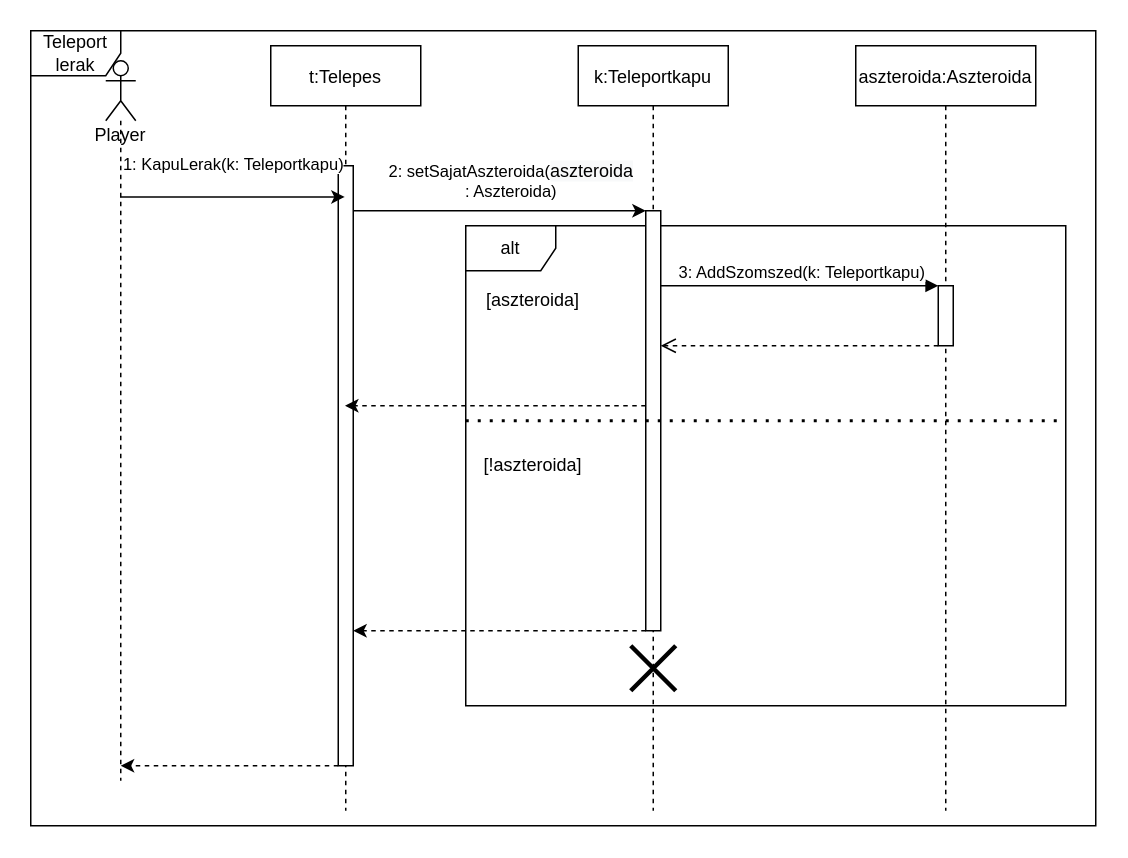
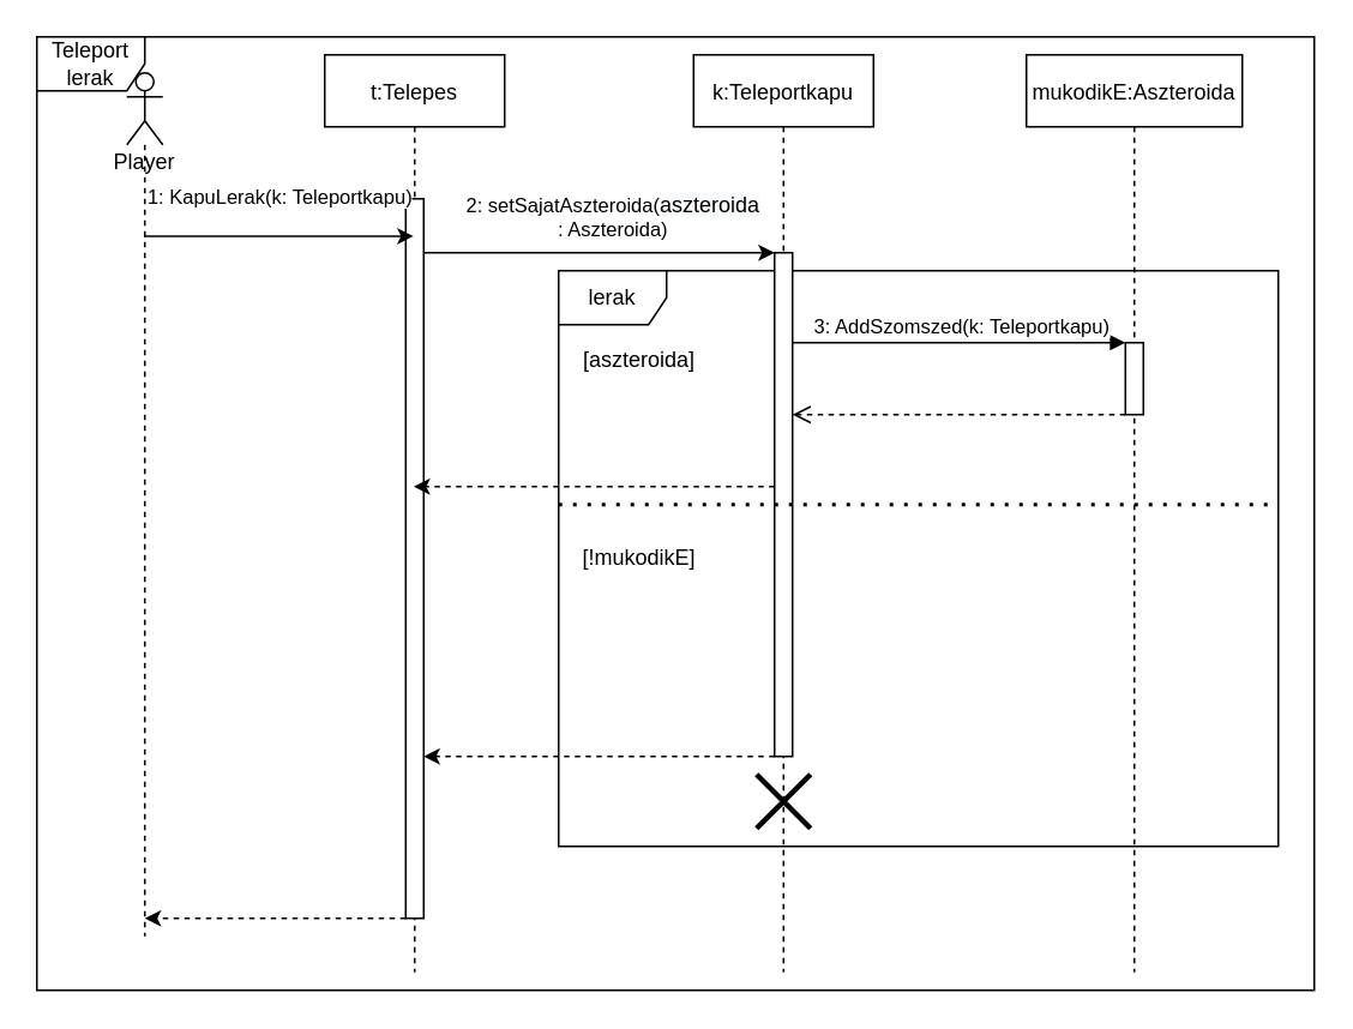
- <mxCell id="6" value="aszteroida:Aszteroida" style="shape=umlLifeline;perimeter=lifelinePerimeter;container=1;collapsible=0;recursiveResize=0;rounded=0;shadow=0;strokeWidth=1;" parent="1" vertex="1"><mxGeometry x="570" y="30" width="120" height="510" as="geometry" /></mxCell>
+ <mxCell id="6" value="mukodikE:Aszteroida" style="shape=umlLifeline;perimeter=lifelinePerimeter;container=1;collapsible=0;recursiveResize=0;rounded=0;shadow=0;strokeWidth=1;" parent="1" vertex="1"><mxGeometry x="570" y="30" width="120" height="510" as="geometry" /></mxCell>
- <mxCell id="3" value="alt" style="shape=umlFrame;whiteSpace=wrap;html=1;" parent="1" vertex="1"><mxGeometry x="310" y="150" width="400" height="320" as="geometry" /></mxCell>
+ <mxCell id="3" value="lerak" style="shape=umlFrame;whiteSpace=wrap;html=1;" parent="1" vertex="1"><mxGeometry x="310" y="150" width="400" height="320" as="geometry" /></mxCell>
- <mxCell id="17" value="[!aszteroida]" style="text;html=1;strokeColor=none;fillColor=none;align=center;verticalAlign=middle;whiteSpace=wrap;rounded=0;" parent="1" vertex="1"><mxGeometry x="290" y="300" width="130" height="20" as="geometry" /></mxCell>
+ <mxCell id="17" value="[!mukodikE]" style="text;html=1;strokeColor=none;fillColor=none;align=center;verticalAlign=middle;whiteSpace=wrap;rounded=0;" parent="1" vertex="1"><mxGeometry x="290" y="300" width="130" height="20" as="geometry" /></mxCell>
